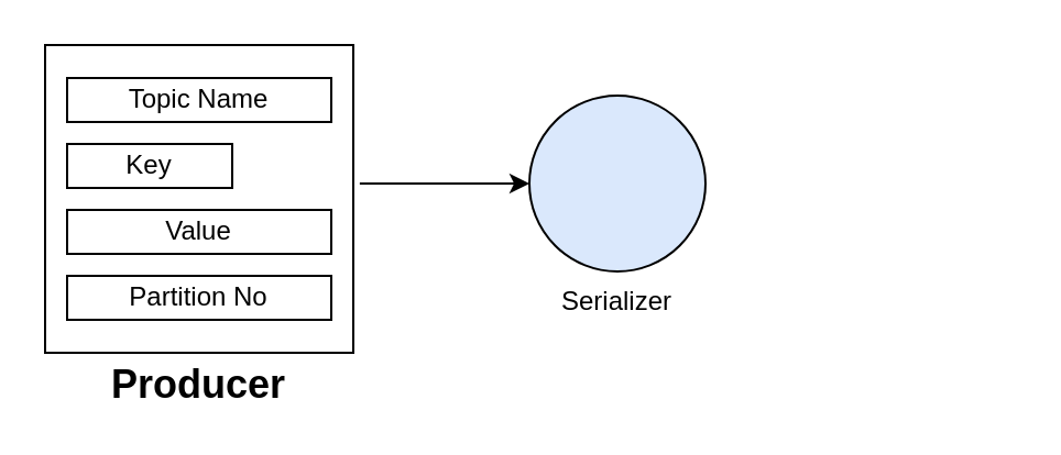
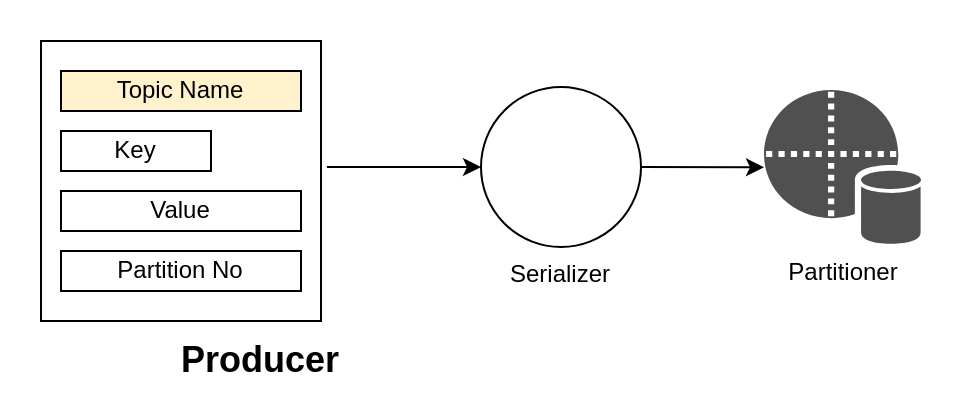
- <mxCell id="4" value="Topic Name" style="rounded=0;whiteSpace=wrap;html=1;" vertex="1" parent="1"><mxGeometry x="30" y="35" width="120" height="20" as="geometry" /></mxCell>
+ <mxCell id="4" value="Topic Name" style="rounded=0;whiteSpace=wrap;html=1;fillColor=#fff2cc;" vertex="1" parent="1"><mxGeometry x="30" y="35" width="120" height="20" as="geometry" /></mxCell>
- <mxCell id="9" value="Serializer" style="ellipse;whiteSpace=wrap;html=1;aspect=fixed;labelPosition=center;verticalLabelPosition=bottom;align=center;verticalAlign=top;fillColor=#dae8fc;" vertex="1" parent="1"><mxGeometry x="240" y="43" width="80" height="80" as="geometry" /></mxCell>
+ <mxCell id="9" value="Serializer" style="ellipse;whiteSpace=wrap;html=1;aspect=fixed;labelPosition=center;verticalLabelPosition=bottom;align=center;verticalAlign=top;" vertex="1" parent="1"><mxGeometry x="240" y="43" width="80" height="80" as="geometry" /></mxCell>
+ <mxCell id="10" value="" style="endArrow=classic;html=1;fontSize=18;exitX=1;exitY=0.5;exitDx=0;exitDy=0;" edge="1" parent="1" source="9" target="11"><mxGeometry width="50" height="50" relative="1" as="geometry"><mxPoint x="350" y="165" as="sourcePoint" /><mxPoint x="410" y="83" as="targetPoint" /></mxGeometry></mxCell>
+ <mxCell id="11" value="Partitioner" style="shadow=0;dashed=0;html=1;strokeColor=none;fillColor=#505050;labelPosition=center;verticalLabelPosition=bottom;verticalAlign=top;outlineConnect=0;align=center;shape=mxgraph.office.databases.database_partition_4;" vertex="1" parent="1"><mxGeometry x="381.5" y="44.5" width="78.5" height="77.5" as="geometry" /></mxCell>
- <mxCell id="3" value="Producer" style="text;html=1;strokeColor=none;fillColor=none;align=center;verticalAlign=middle;whiteSpace=wrap;rounded=0;fontStyle=1;fontSize=18;" vertex="1" parent="1"><mxGeometry x="70" y="165" width="40" height="20" as="geometry" /></mxCell>
+ <mxCell id="3" value="Producer" style="text;html=1;strokeColor=none;fillColor=none;align=center;verticalAlign=middle;whiteSpace=wrap;rounded=0;fontStyle=1;fontSize=18;" vertex="1" parent="1"><mxGeometry x="110" y="170" width="40" height="20" as="geometry" /></mxCell>
